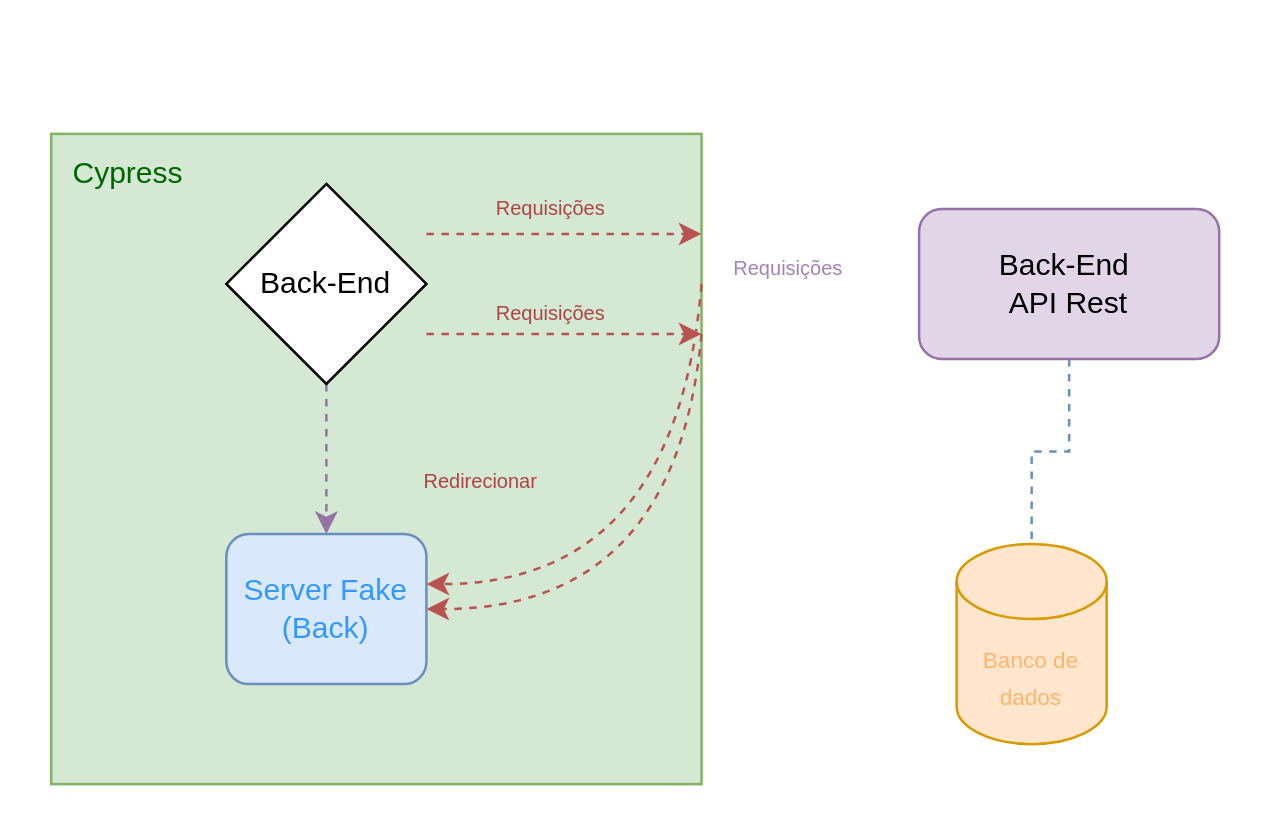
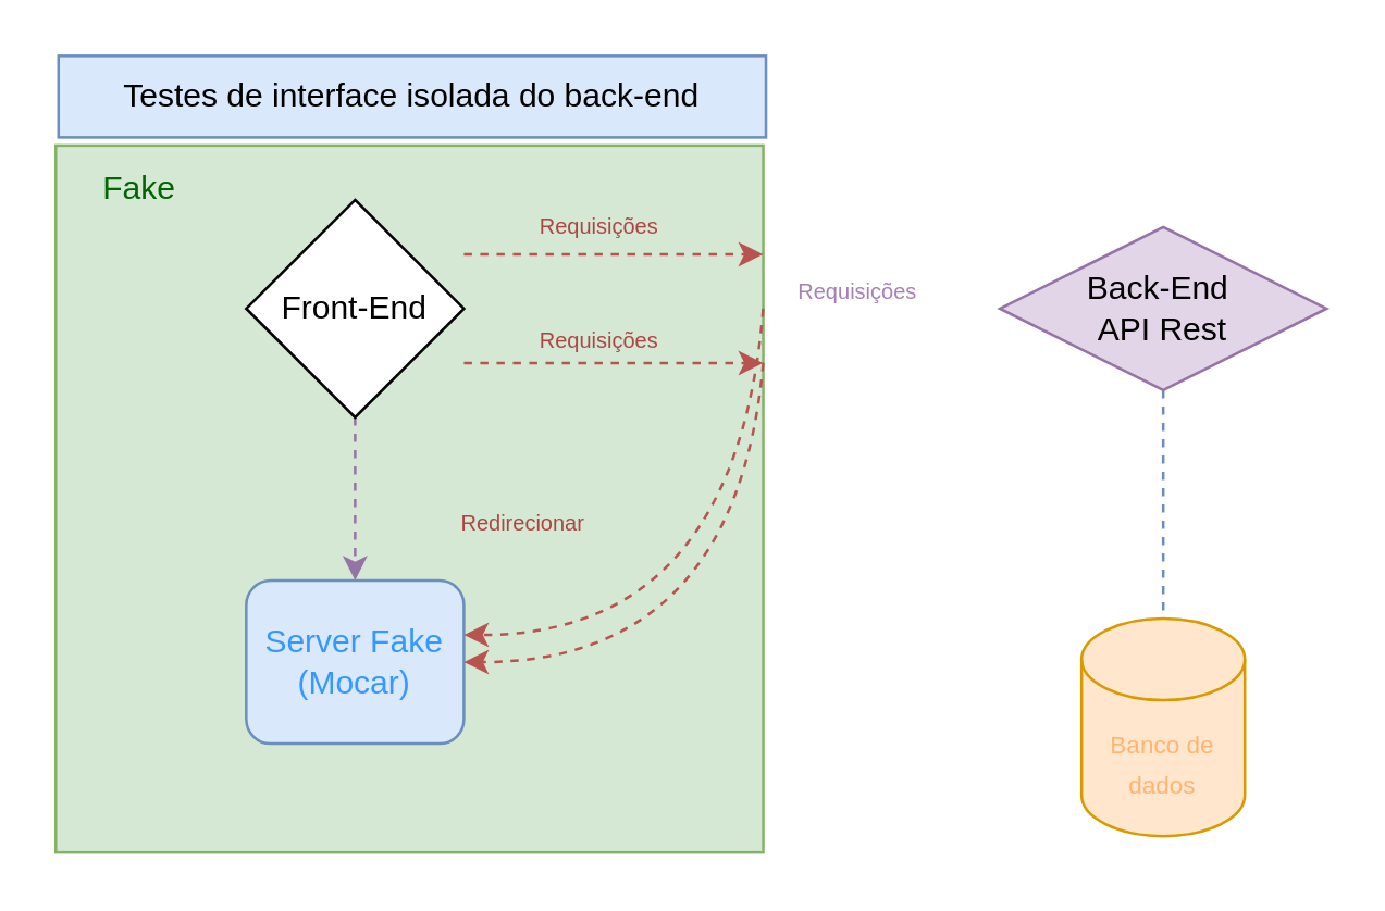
+ <mxCell id="15" value="Testes de interface isolada do back-end" style="text;html=1;strokeColor=#6c8ebf;fillColor=#dae8fc;align=center;verticalAlign=middle;whiteSpace=wrap;rounded=0;" vertex="1" parent="1"><mxGeometry x="21" y="20" width="260" height="30" as="geometry" /></mxCell>
- <mxCell id="13" value="Cypress" style="text;html=1;strokeColor=none;fillColor=#d5e8d4;align=center;verticalAlign=middle;whiteSpace=wrap;rounded=0;fontColor=#006600;" vertex="1" parent="1"><mxGeometry x="21" y="54" width="60" height="30" as="geometry" /></mxCell>
+ <mxCell id="13" value="Fake" style="text;html=1;strokeColor=none;fillColor=#d5e8d4;align=center;verticalAlign=middle;whiteSpace=wrap;rounded=0;fontColor=#006600;" vertex="1" parent="1"><mxGeometry x="21" y="54" width="60" height="30" as="geometry" /></mxCell>
- <mxCell id="4" value="Back-End" style="rhombus;whiteSpace=wrap;html=1;" vertex="1" parent="1"><mxGeometry x="90" y="73" width="80" height="80" as="geometry" /></mxCell>
+ <mxCell id="4" value="Front-End" style="rhombus;whiteSpace=wrap;html=1;" vertex="1" parent="1"><mxGeometry x="90" y="73" width="80" height="80" as="geometry" /></mxCell>
- <mxCell id="6" value="Back-End&amp;nbsp;&lt;br&gt;API Rest" style="rounded=1;whiteSpace=wrap;html=1;fillColor=#e1d5e7;strokeColor=#9673a6;" vertex="1" parent="1"><mxGeometry x="367" y="83" width="120" height="60" as="geometry" /></mxCell>
+ <mxCell id="6" value="Back-End&amp;nbsp;&lt;br&gt;API Rest" style="rhombus;whiteSpace=wrap;html=1;fillColor=#e1d5e7;strokeColor=#9673a6;" vertex="1" parent="1"><mxGeometry x="367" y="83" width="120" height="60" as="geometry" /></mxCell>
- <mxCell id="8" value="&lt;font color=&quot;#3399ff&quot;&gt;Server Fake (Back)&lt;/font&gt;" style="rounded=1;whiteSpace=wrap;html=1;fillColor=#dae8fc;strokeColor=#6c8ebf;" vertex="1" parent="1"><mxGeometry x="90" y="213" width="80" height="60" as="geometry" /></mxCell>
+ <mxCell id="8" value="&lt;font color=&quot;#3399ff&quot;&gt;Server Fake (Mocar)&lt;/font&gt;" style="rounded=1;whiteSpace=wrap;html=1;fillColor=#dae8fc;strokeColor=#6c8ebf;" vertex="1" parent="1"><mxGeometry x="90" y="213" width="80" height="60" as="geometry" /></mxCell>
- <mxCell id="7" value="&lt;font color=&quot;#ffb570&quot; style=&quot;font-size: 9px;&quot;&gt;Banco de dados&lt;/font&gt;" style="shape=cylinder3;whiteSpace=wrap;html=1;boundedLbl=1;backgroundOutline=1;size=15;fillColor=#ffe6cc;strokeColor=#d79b00;" vertex="1" parent="1"><mxGeometry x="382" y="217" width="60" height="80" as="geometry" /></mxCell>
+ <mxCell id="7" value="&lt;font color=&quot;#ffb570&quot; style=&quot;font-size: 9px;&quot;&gt;Banco de dados&lt;/font&gt;" style="shape=cylinder3;whiteSpace=wrap;html=1;boundedLbl=1;backgroundOutline=1;size=15;fillColor=#ffe6cc;strokeColor=#d79b00;" vertex="1" parent="1"><mxGeometry x="397" y="227" width="60" height="80" as="geometry" /></mxCell>
